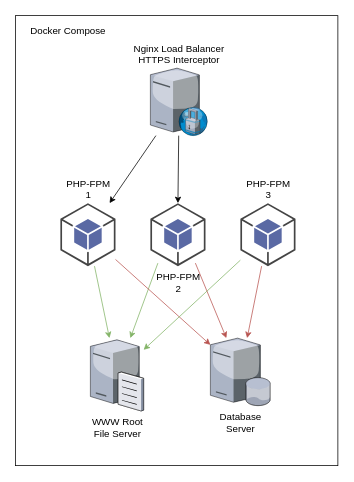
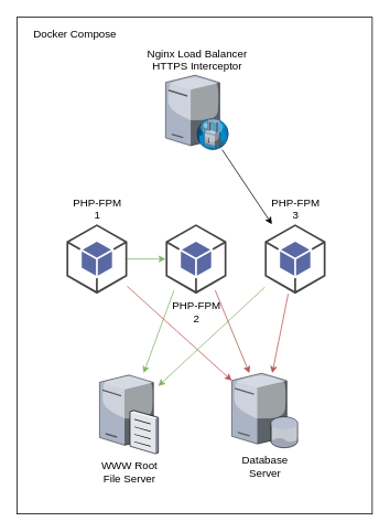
- <mxCell id="12" style="edgeStyle=none;rounded=0;orthogonalLoop=1;jettySize=auto;html=1;entryX=0.5;entryY=0;entryDx=0;entryDy=0;entryPerimeter=0;fontSize=13;" edge="1" parent="1" source="14" target="9"><mxGeometry relative="1" as="geometry" /></mxCell>
- <mxCell id="13" style="edgeStyle=none;rounded=0;orthogonalLoop=1;jettySize=auto;html=1;fontSize=13;" edge="1" parent="1" source="14" target="8"><mxGeometry relative="1" as="geometry" /></mxCell>
+ <mxCell id="13" style="edgeStyle=none;rounded=0;orthogonalLoop=1;jettySize=auto;html=1;fontSize=13;" edge="1" parent="1" source="14" target="11"><mxGeometry relative="1" as="geometry" /></mxCell>
- <mxCell id="4" style="edgeStyle=none;rounded=0;orthogonalLoop=1;jettySize=auto;html=1;fontSize=13;fillColor=#d5e8d4;strokeColor=#82b366;" edge="1" parent="1" source="8" target="16"><mxGeometry relative="1" as="geometry" /></mxCell>
+ <mxCell id="4" style="edgeStyle=none;rounded=0;orthogonalLoop=1;jettySize=auto;html=1;fontSize=13;fillColor=#d5e8d4;strokeColor=#82b366;" edge="1" parent="1" source="8" target="9"><mxGeometry relative="1" as="geometry" /></mxCell>
